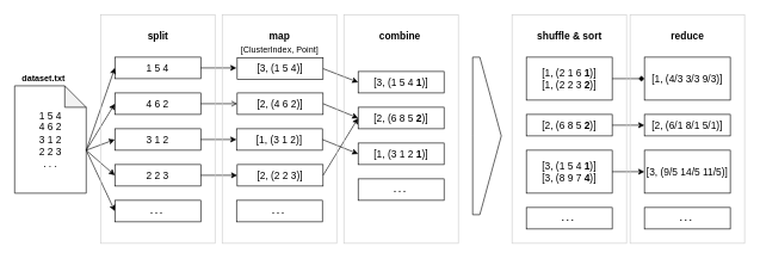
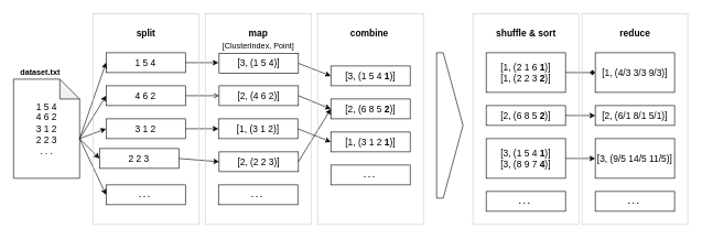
- <mxCell id="6" value="&lt;font style=&quot;font-size: 14px&quot;&gt;2 2 3&lt;/font&gt;" style="rounded=0;whiteSpace=wrap;html=1;" vertex="1" parent="1"><mxGeometry x="160" y="229" width="120" height="30" as="geometry" /></mxCell>
+ <mxCell id="6" value="&lt;font style=&quot;font-size: 14px&quot;&gt;2 2 3&lt;/font&gt;" style="rounded=0;whiteSpace=wrap;html=1;" vertex="1" parent="1"><mxGeometry x="150" y="224" width="120" height="30" as="geometry" /></mxCell>
